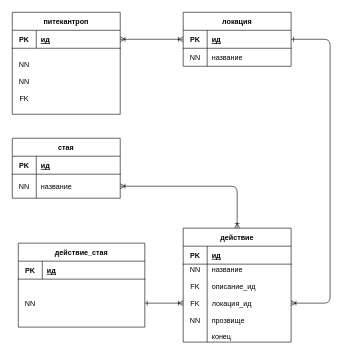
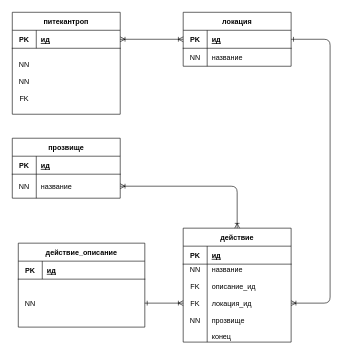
- <mxCell id="23" value="стая" style="shape=table;startSize=30;container=1;collapsible=1;childLayout=tableLayout;fixedRows=1;rowLines=0;fontStyle=1;align=center;resizeLast=1;" parent="1" vertex="1"><mxGeometry x="20" y="230" width="180" height="100" as="geometry"><mxRectangle x="240" y="290" width="110" height="100" as="alternateBounds" /></mxGeometry></mxCell>
+ <mxCell id="23" value="прозвище" style="shape=table;startSize=30;container=1;collapsible=1;childLayout=tableLayout;fixedRows=1;rowLines=0;fontStyle=1;align=center;resizeLast=1;" parent="1" vertex="1"><mxGeometry x="20" y="230" width="180" height="100" as="geometry"><mxRectangle x="240" y="290" width="110" height="100" as="alternateBounds" /></mxGeometry></mxCell>
- <mxCell id="32" value="действие_стая" style="shape=table;startSize=30;container=1;collapsible=1;childLayout=tableLayout;fixedRows=1;rowLines=0;fontStyle=1;align=center;resizeLast=1;" parent="1" vertex="1"><mxGeometry x="30" y="405" width="211" height="140" as="geometry"><mxRectangle x="160" y="290" width="110" height="40" as="alternateBounds" /></mxGeometry></mxCell>
+ <mxCell id="32" value="действие_описание" style="shape=table;startSize=30;container=1;collapsible=1;childLayout=tableLayout;fixedRows=1;rowLines=0;fontStyle=1;align=center;resizeLast=1;" parent="1" vertex="1"><mxGeometry x="30" y="405" width="211" height="140" as="geometry"><mxRectangle x="160" y="290" width="110" height="40" as="alternateBounds" /></mxGeometry></mxCell>
